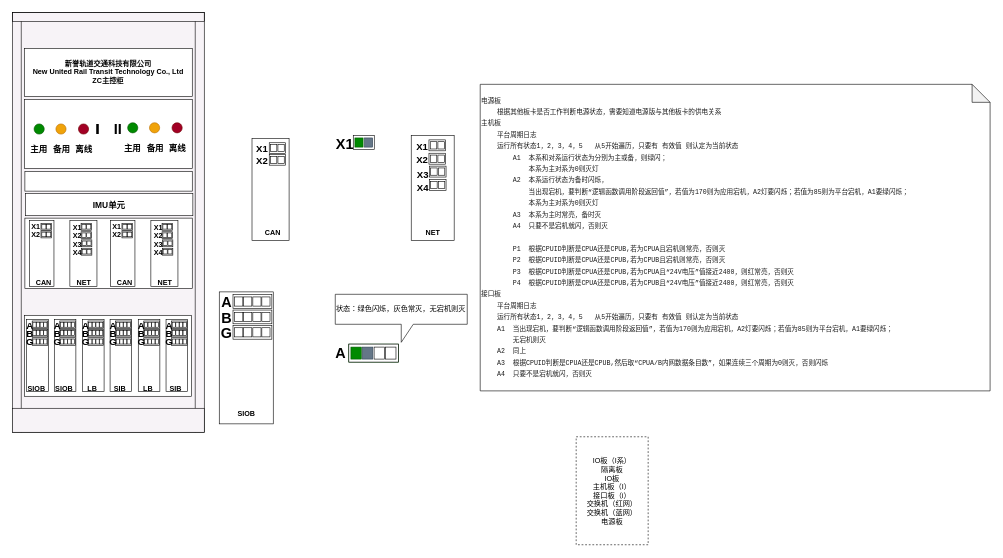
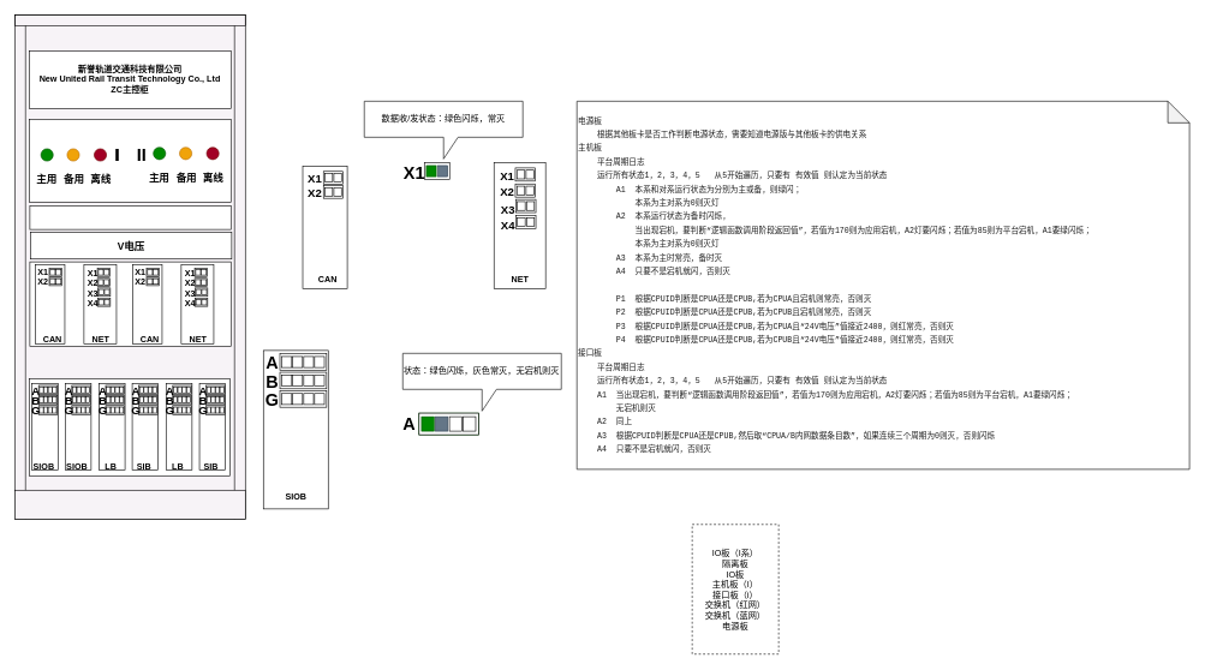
- <mxCell id="3" value="&lt;b&gt;&lt;font style=&quot;font-size: 12px;&quot;&gt;新誉轨道交通科技有限公司&lt;br&gt;New United Rail Transit Technology Co., Ltd&lt;br&gt;ZC主控柜&lt;/font&gt;&lt;/b&gt;" style="shape=rect;dashed=0;shadow=0;html=1;whiteSpace=wrap;" parent="1" vertex="1"><mxGeometry x="40" y="80" width="280" height="80" as="geometry" /></mxCell>
+ <mxCell id="3" value="&lt;b&gt;&lt;font style=&quot;font-size: 12px;&quot;&gt;新誉轨道交通科技有限公司&lt;br&gt;New United Rail Transit Technology Co., Ltd&lt;br&gt;ZC主控柜&lt;/font&gt;&lt;/b&gt;" style="shape=rect;dashed=0;shadow=0;html=1;whiteSpace=wrap;" parent="1" vertex="1"><mxGeometry x="40" y="70" width="280" height="80" as="geometry" /></mxCell>
+ <mxCell id="269" value="数据收/发状态：绿色闪烁，常灭" style="shape=callout;whiteSpace=wrap;html=1;perimeter=calloutPerimeter;" parent="1" vertex="1"><mxGeometry x="505" y="140" width="220" height="80" as="geometry" /></mxCell>
- <mxCell id="25" value="&lt;font style=&quot;font-size: 14px;&quot;&gt;&lt;b style=&quot;&quot;&gt;IMU单元&lt;/b&gt;&lt;/font&gt;" style="rounded=0;whiteSpace=wrap;html=1;" parent="1" vertex="1"><mxGeometry x="42" y="322" width="279" height="37" as="geometry" /></mxCell>
+ <mxCell id="25" value="&lt;font style=&quot;font-size: 14px;&quot;&gt;&lt;b style=&quot;&quot;&gt;V电压&lt;/b&gt;&lt;/font&gt;" style="rounded=0;whiteSpace=wrap;html=1;" parent="1" vertex="1"><mxGeometry x="42" y="322" width="279" height="37" as="geometry" /></mxCell>
